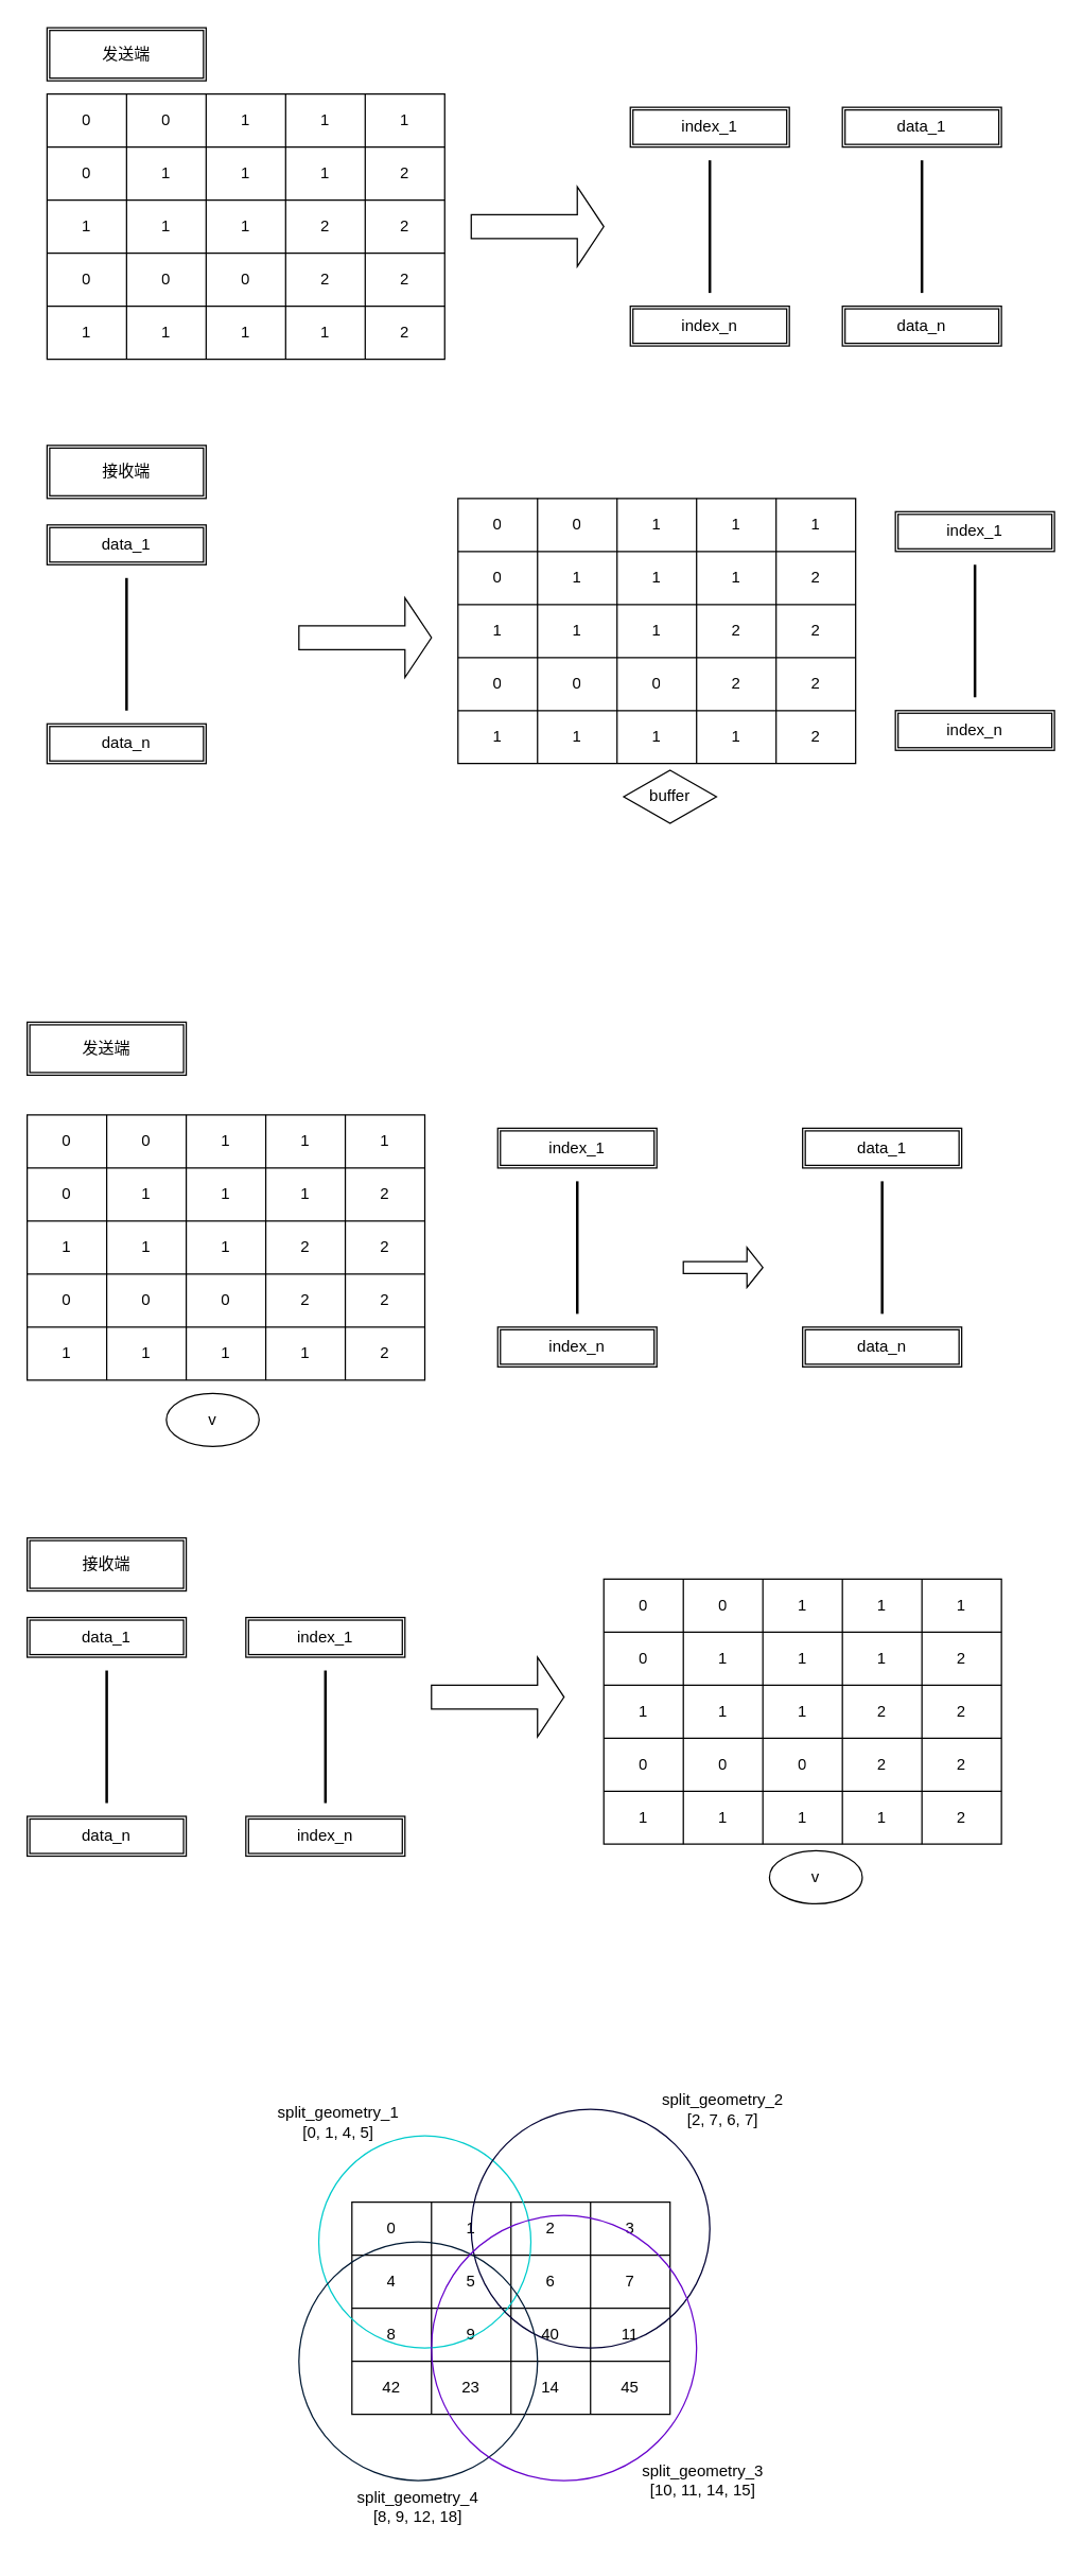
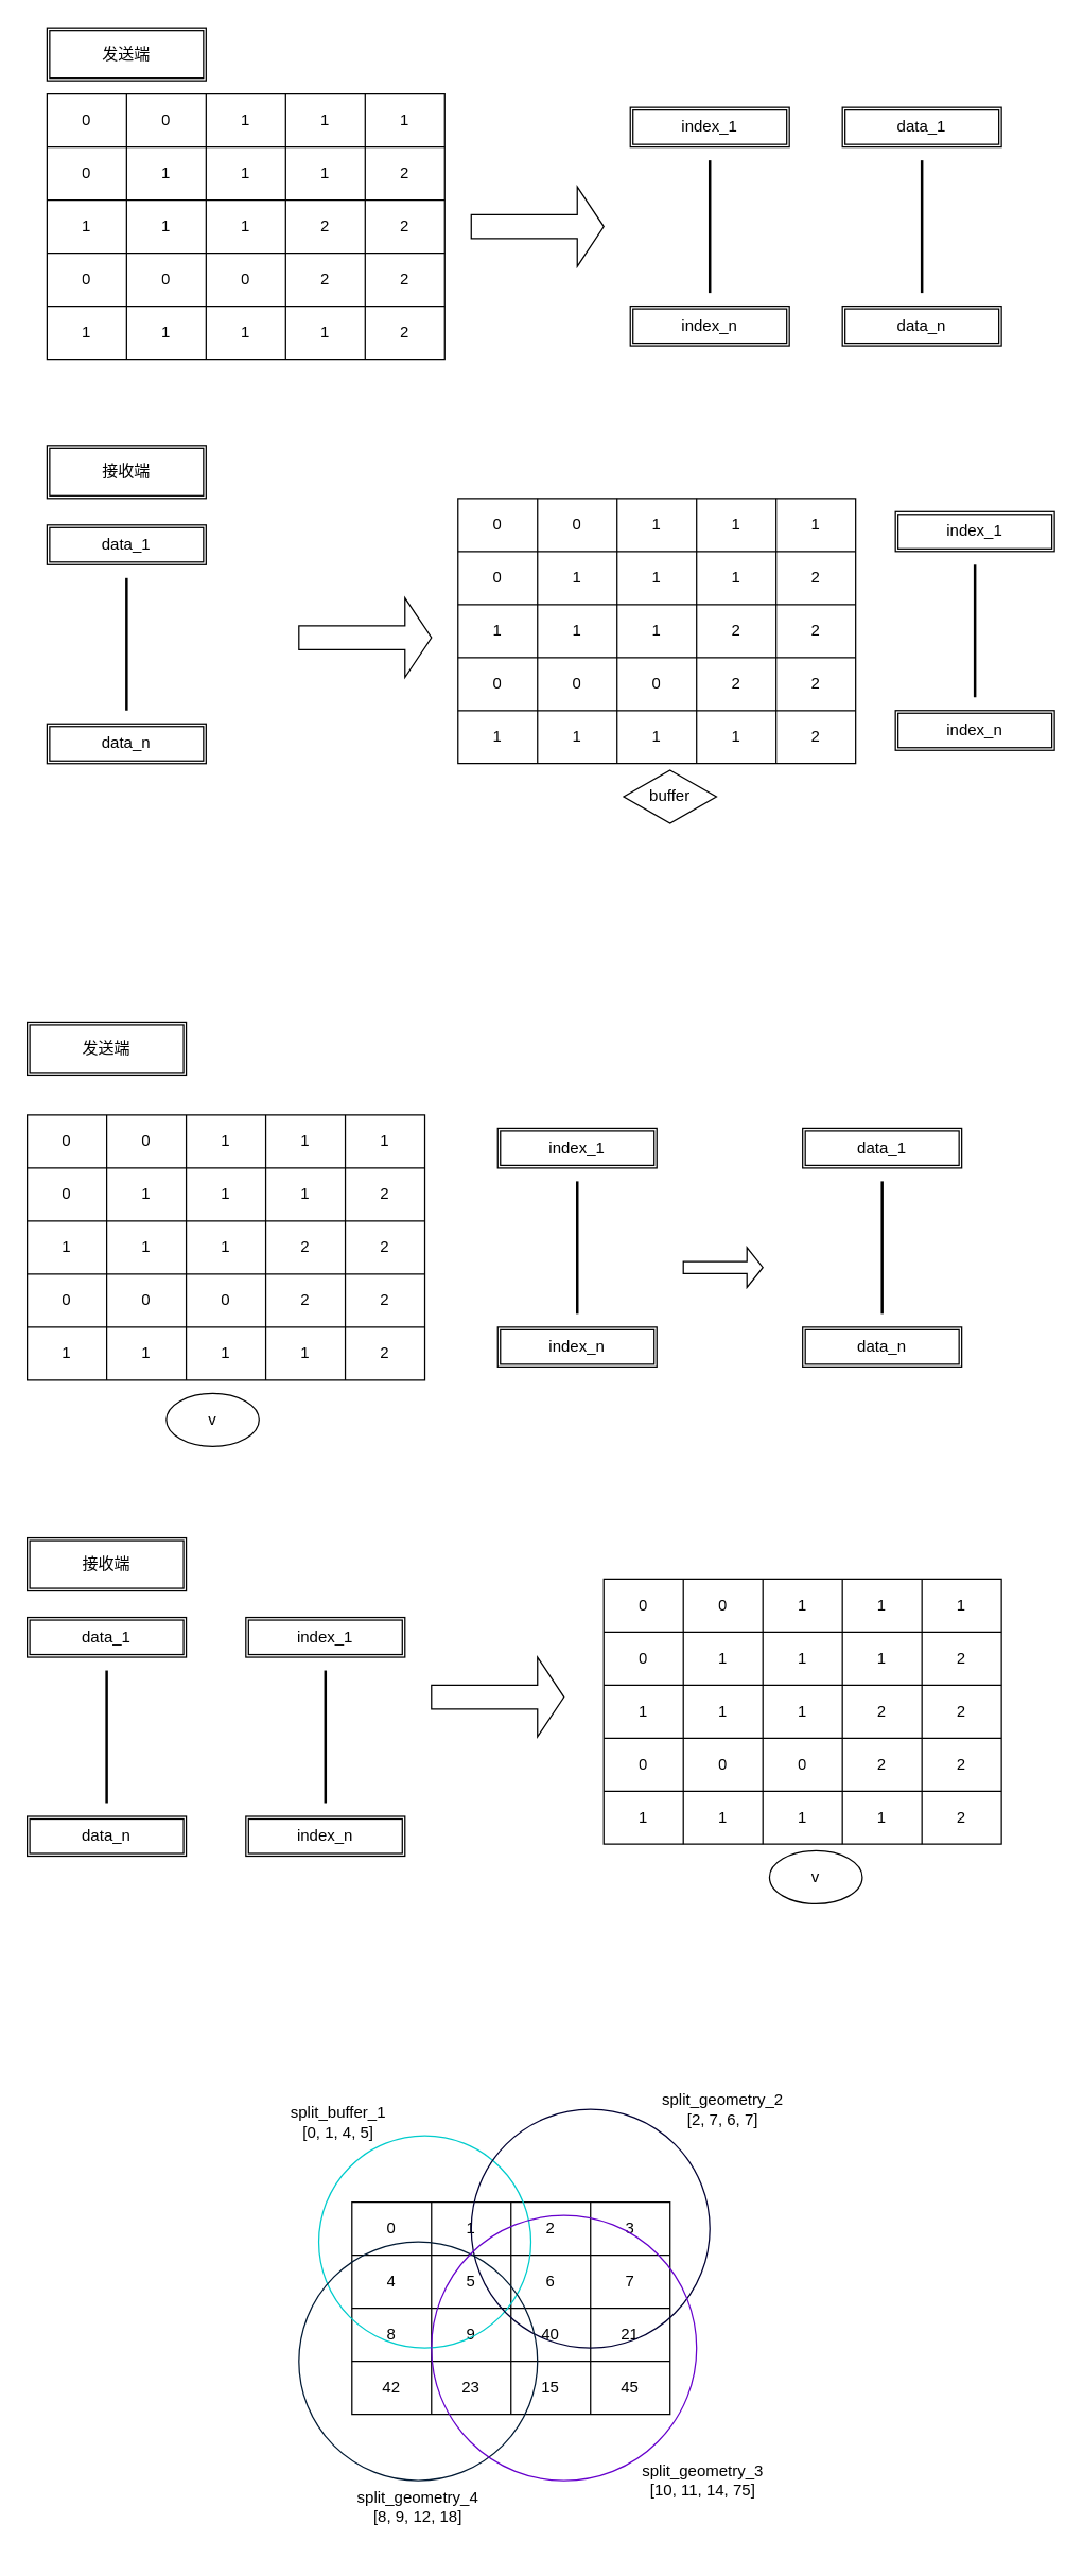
- <mxCell id="186" value="split_geometry_1&lt;br&gt;[0, 1, 4, 5]" style="rounded=0;whiteSpace=wrap;html=1;strokeColor=#001933;fillColor=none;opacity=0;" vertex="1" parent="1"><mxGeometry x="195" y="1570" width="120" height="60" as="geometry" /></mxCell>
+ <mxCell id="186" value="split_buffer_1&lt;br&gt;[0, 1, 4, 5]" style="rounded=0;whiteSpace=wrap;html=1;strokeColor=#001933;fillColor=none;opacity=0;" vertex="1" parent="1"><mxGeometry x="195" y="1570" width="120" height="60" as="geometry" /></mxCell>
- <mxCell id="176" value="11" style="shape=partialRectangle;html=1;whiteSpace=wrap;connectable=0;overflow=hidden;fillColor=none;top=0;left=0;bottom=0;right=0;pointerEvents=1;" vertex="1" parent="172"><mxGeometry x="180" width="60" height="40" as="geometry"><mxRectangle width="60" height="40" as="alternateBounds" /></mxGeometry></mxCell>
+ <mxCell id="176" value="21" style="shape=partialRectangle;html=1;whiteSpace=wrap;connectable=0;overflow=hidden;fillColor=none;top=0;left=0;bottom=0;right=0;pointerEvents=1;" vertex="1" parent="172"><mxGeometry x="180" width="60" height="40" as="geometry"><mxRectangle width="60" height="40" as="alternateBounds" /></mxGeometry></mxCell>
- <mxCell id="180" value="14" style="shape=partialRectangle;html=1;whiteSpace=wrap;connectable=0;overflow=hidden;fillColor=none;top=0;left=0;bottom=0;right=0;pointerEvents=1;" vertex="1" parent="177"><mxGeometry x="120" width="60" height="40" as="geometry"><mxRectangle width="60" height="40" as="alternateBounds" /></mxGeometry></mxCell>
+ <mxCell id="180" value="15" style="shape=partialRectangle;html=1;whiteSpace=wrap;connectable=0;overflow=hidden;fillColor=none;top=0;left=0;bottom=0;right=0;pointerEvents=1;" vertex="1" parent="177"><mxGeometry x="120" width="60" height="40" as="geometry"><mxRectangle width="60" height="40" as="alternateBounds" /></mxGeometry></mxCell>
- <mxCell id="188" value="split_geometry_3&lt;br&gt;[10, 11, 14, 15]" style="rounded=0;whiteSpace=wrap;html=1;strokeColor=#001933;fillColor=none;opacity=0;" vertex="1" parent="1"><mxGeometry x="470" y="1840" width="120" height="60" as="geometry" /></mxCell>
+ <mxCell id="188" value="split_geometry_3&lt;br&gt;[10, 11, 14, 75]" style="rounded=0;whiteSpace=wrap;html=1;strokeColor=#001933;fillColor=none;opacity=0;" vertex="1" parent="1"><mxGeometry x="470" y="1840" width="120" height="60" as="geometry" /></mxCell>
